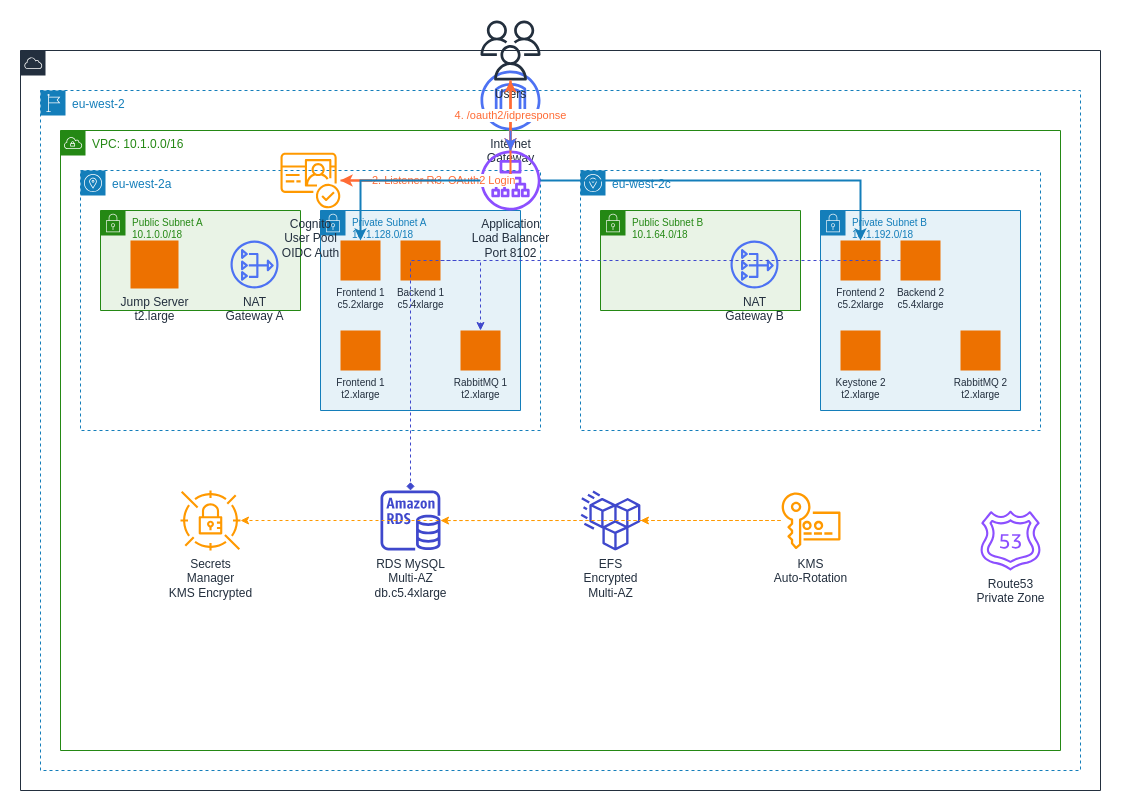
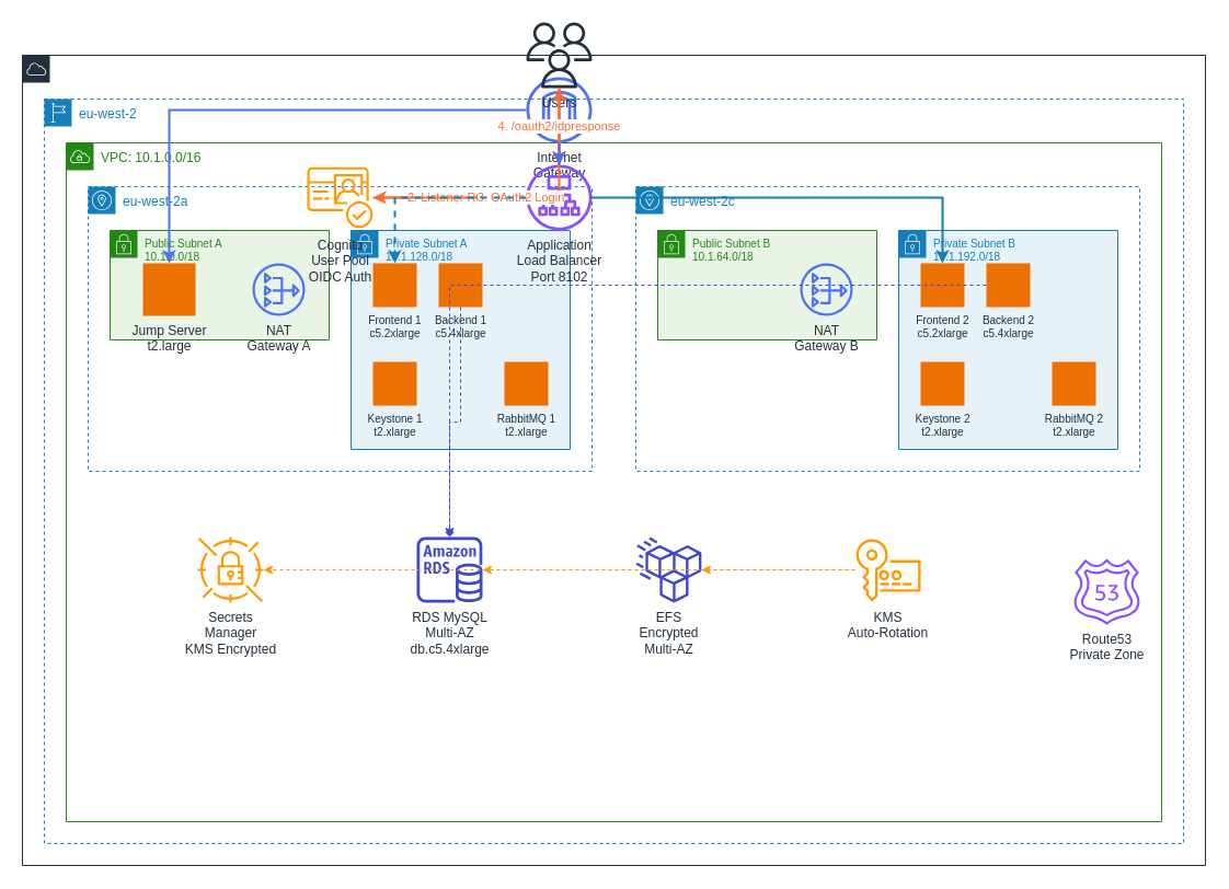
+ <mxCell id="38" value="" style="edgeStyle=orthogonalEdgeStyle;rounded=0;orthogonalLoop=1;jettySize=auto;html=1;strokeColor=#4D72F3;strokeWidth=2;" edge="1" parent="1" source="11" target="12"><mxGeometry relative="1" as="geometry" /></mxCell>
- <mxCell id="35" value="" style="edgeStyle=orthogonalEdgeStyle;rounded=0;orthogonalLoop=1;jettySize=auto;html=1;strokeColor=#147EBA;strokeWidth=2;" edge="1" parent="1" source="23" target="15"><mxGeometry relative="1" as="geometry" /></mxCell>
+ <mxCell id="35" value="" style="edgeStyle=orthogonalEdgeStyle;rounded=0;orthogonalLoop=1;jettySize=auto;html=1;strokeColor=#147EBA;strokeWidth=2;dashed=1;" edge="1" parent="1" source="23" target="15"><mxGeometry relative="1" as="geometry" /></mxCell>
- <mxCell id="39" value="" style="edgeStyle=orthogonalEdgeStyle;rounded=0;orthogonalLoop=1;jettySize=auto;html=1;strokeColor=#3F48CC;strokeWidth=1;dashed=1;" edge="1" parent="1" source="17" target="21"><mxGeometry relative="1" as="geometry" /></mxCell>
+ <mxCell id="39" value="" style="edgeStyle=orthogonalEdgeStyle;rounded=0;orthogonalLoop=1;jettySize=auto;html=1;strokeColor=#3F48CC;strokeWidth=1;dashed=1;" edge="1" parent="1" source="17" target="24"><mxGeometry relative="1" as="geometry" /></mxCell>
- <mxCell id="19" value="Frontend 1&#10;t2.xlarge" style="sketch=0;outlineConnect=0;fontColor=#232F3E;gradientColor=none;fillColor=#ED7100;strokeColor=none;dashed=0;verticalLabelPosition=bottom;verticalAlign=top;align=center;html=1;fontSize=10;fontStyle=0;aspect=fixed;pointerEvents=1;shape=mxgraph.aws4.ec2_instance;" vertex="1" parent="1"><mxGeometry x="340" y="330" width="40" height="40" as="geometry" /></mxCell>
+ <mxCell id="19" value="Keystone 1&#10;t2.xlarge" style="sketch=0;outlineConnect=0;fontColor=#232F3E;gradientColor=none;fillColor=#ED7100;strokeColor=none;dashed=0;verticalLabelPosition=bottom;verticalAlign=top;align=center;html=1;fontSize=10;fontStyle=0;aspect=fixed;pointerEvents=1;shape=mxgraph.aws4.ec2_instance;" vertex="1" parent="1"><mxGeometry x="340" y="330" width="40" height="40" as="geometry" /></mxCell>
